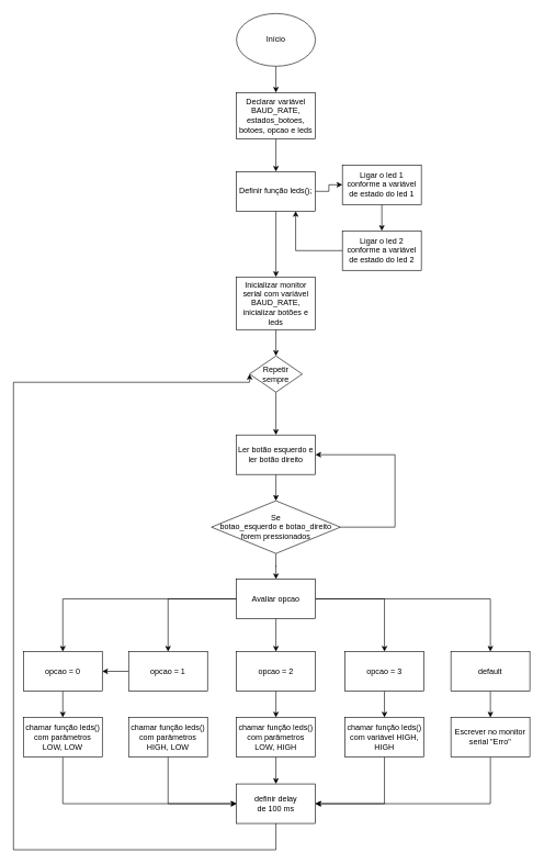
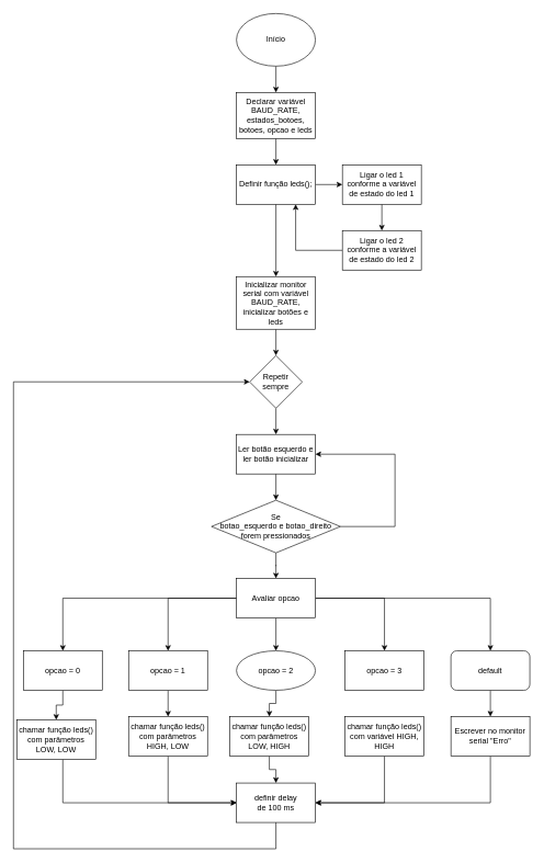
- <mxCell id="38" value="Definir função leds();" style="rounded=0;whiteSpace=wrap;html=1;" vertex="1" parent="1"><mxGeometry x="359" y="260" width="120" height="60" as="geometry" /></mxCell>
+ <mxCell id="38" value="Definir função leds();" style="rounded=0;whiteSpace=wrap;html=1;" vertex="1" parent="1"><mxGeometry x="359" y="250" width="120" height="60" as="geometry" /></mxCell>
- <mxCell id="9" value="Repetir sempre" style="rhombus;whiteSpace=wrap;html=1;" parent="1" vertex="1"><mxGeometry x="379" y="540" width="80" height="55" as="geometry" /></mxCell>
+ <mxCell id="9" value="Repetir sempre" style="rhombus;whiteSpace=wrap;html=1;" parent="1" vertex="1"><mxGeometry x="379" y="540" width="80" height="80" as="geometry" /></mxCell>
- <mxCell id="47" value="Ler botão esquerdo e ler botão direito" style="rounded=0;whiteSpace=wrap;html=1;" vertex="1" parent="1"><mxGeometry x="359" y="660" width="120" height="60" as="geometry" /></mxCell>
+ <mxCell id="47" value="Ler botão esquerdo e ler botão inicializar" style="rounded=0;whiteSpace=wrap;html=1;" vertex="1" parent="1"><mxGeometry x="359" y="660" width="120" height="60" as="geometry" /></mxCell>
- <mxCell id="18" style="edgeStyle=orthogonalEdgeStyle;rounded=0;orthogonalLoop=1;jettySize=auto;html=1;" parent="1" source="19" target="17" edge="1"><mxGeometry relative="1" as="geometry" /></mxCell>
+ <mxCell id="18" style="edgeStyle=orthogonalEdgeStyle;rounded=0;orthogonalLoop=1;jettySize=auto;html=1;entryX=0.5;entryY=0;entryDx=0;entryDy=0;" parent="1" source="19" target="29" edge="1"><mxGeometry relative="1" as="geometry" /></mxCell>
- <mxCell id="21" value="opcao = 2" style="rounded=0;whiteSpace=wrap;html=1;" parent="1" vertex="1"><mxGeometry x="359" y="989" width="120" height="60" as="geometry" /></mxCell>
+ <mxCell id="21" value="opcao = 2" style="ellipse;whiteSpace=wrap;html=1;" parent="1" vertex="1"><mxGeometry x="359" y="989" width="120" height="60" as="geometry" /></mxCell>
- <mxCell id="25" value="default" style="rounded=0;whiteSpace=wrap;html=1;" parent="1" vertex="1"><mxGeometry x="685" y="989" width="120" height="60" as="geometry" /></mxCell>
+ <mxCell id="25" value="default" style="whiteSpace=wrap;html=1;rounded=1;" parent="1" vertex="1"><mxGeometry x="685" y="989" width="120" height="60" as="geometry" /></mxCell>
- <mxCell id="22" style="edgeStyle=orthogonalEdgeStyle;rounded=0;orthogonalLoop=1;jettySize=auto;html=1;entryX=0.5;entryY=0;entryDx=0;entryDy=0;" parent="1" source="23" target="33" edge="1"><mxGeometry relative="1" as="geometry" /></mxCell>
- <mxCell id="27" value="chamar função leds() com parâmetros LOW, LOW" style="rounded=0;whiteSpace=wrap;html=1;" parent="1" vertex="1"><mxGeometry x="35" y="1089" width="120" height="60" as="geometry" /></mxCell>
+ <mxCell id="27" value="chamar função leds() com parâmetros LOW, LOW" style="rounded=0;whiteSpace=wrap;html=1;" parent="1" vertex="1"><mxGeometry x="25" y="1094" width="120" height="60" as="geometry" /></mxCell>
- <mxCell id="31" value="chamar função leds() com parâmetros LOW, HIGH" style="rounded=0;whiteSpace=wrap;html=1;" parent="1" vertex="1"><mxGeometry x="359" y="1089" width="120" height="60" as="geometry" /></mxCell>
+ <mxCell id="31" value="chamar função leds() com parâmetros LOW, HIGH" style="rounded=0;whiteSpace=wrap;html=1;" parent="1" vertex="1"><mxGeometry x="349" y="1089" width="120" height="60" as="geometry" /></mxCell>
